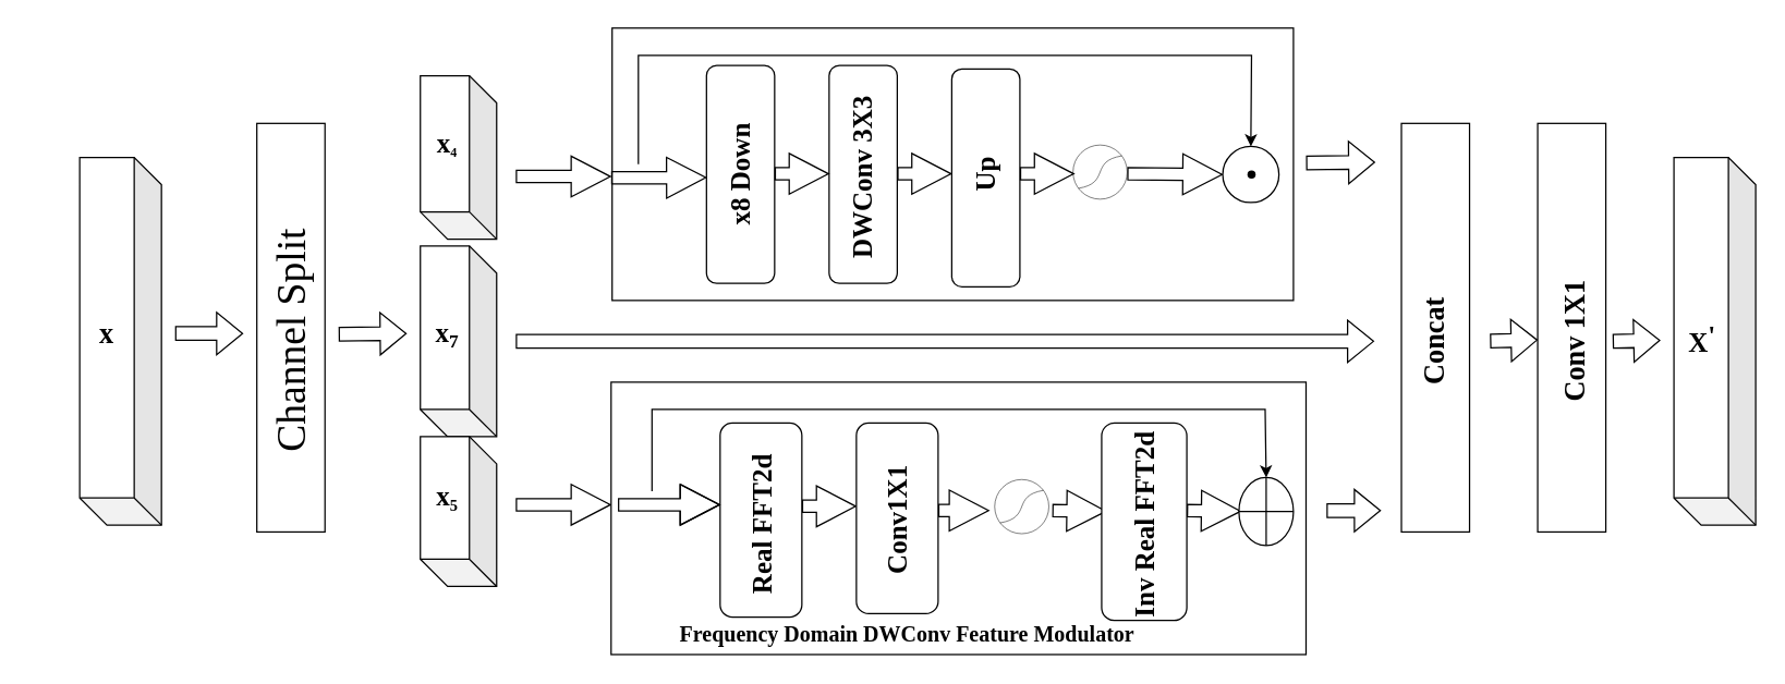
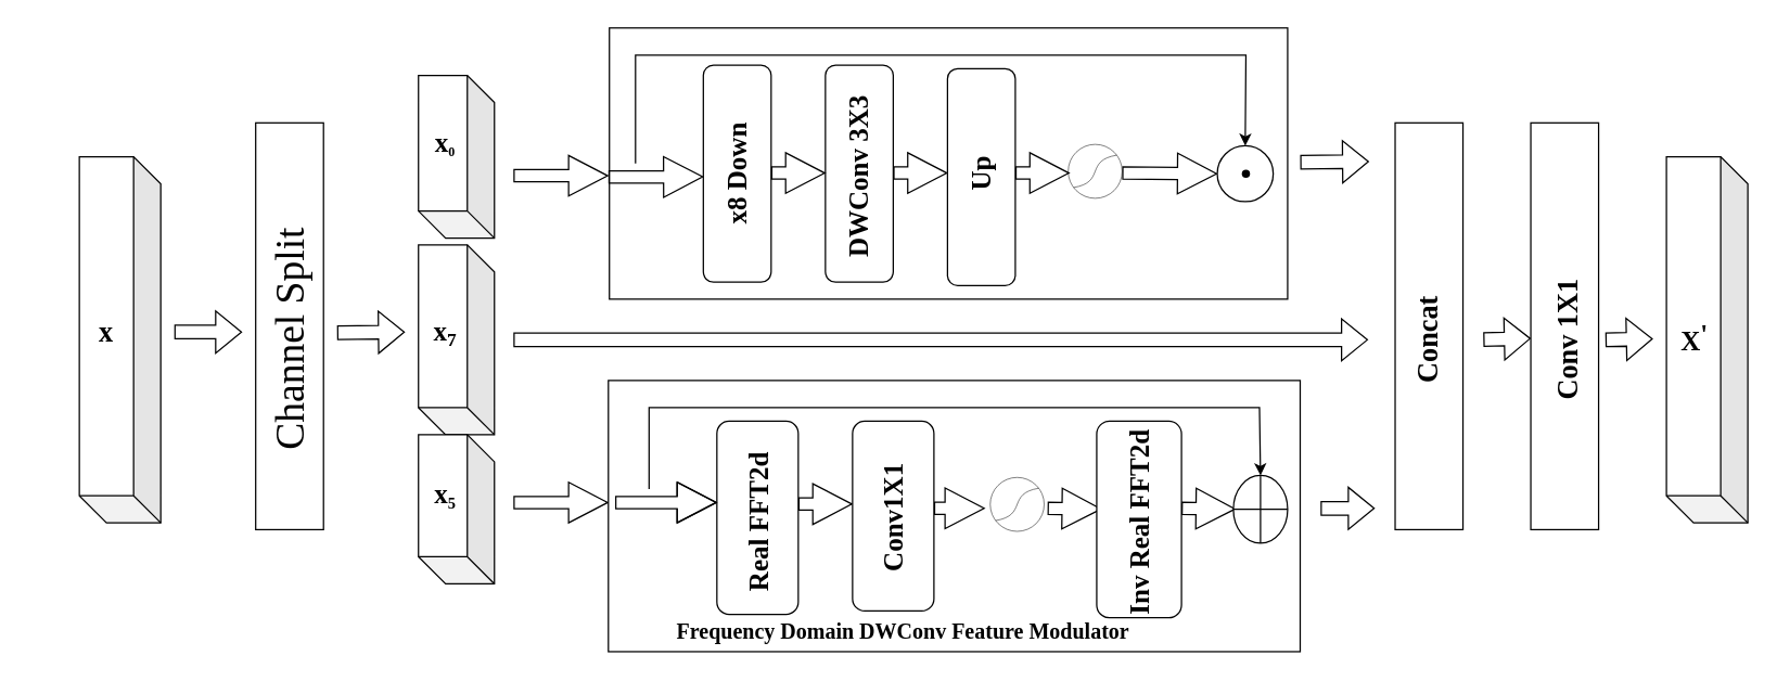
- <mxCell id="32" value="&lt;font style=&quot;&quot; face=&quot;Times New Roman&quot;&gt;&lt;b style=&quot;&quot;&gt;&lt;span style=&quot;font-size: 20px;&quot;&gt;x&lt;/span&gt;&lt;span style=&quot;font-size: 11.574px;&quot;&gt;&lt;sub&gt;4&lt;/sub&gt;&lt;/span&gt;&lt;/b&gt;&lt;/font&gt;" style="text;html=1;align=center;verticalAlign=middle;whiteSpace=wrap;rounded=0;" parent="1" vertex="1"><mxGeometry x="298" y="90" width="60" height="30" as="geometry" /></mxCell>
+ <mxCell id="32" value="&lt;font style=&quot;&quot; face=&quot;Times New Roman&quot;&gt;&lt;b style=&quot;&quot;&gt;&lt;span style=&quot;font-size: 20px;&quot;&gt;x&lt;/span&gt;&lt;span style=&quot;font-size: 11.574px;&quot;&gt;&lt;sub&gt;0&lt;/sub&gt;&lt;/span&gt;&lt;/b&gt;&lt;/font&gt;" style="text;html=1;align=center;verticalAlign=middle;whiteSpace=wrap;rounded=0;" parent="1" vertex="1"><mxGeometry x="298" y="90" width="60" height="30" as="geometry" /></mxCell>
